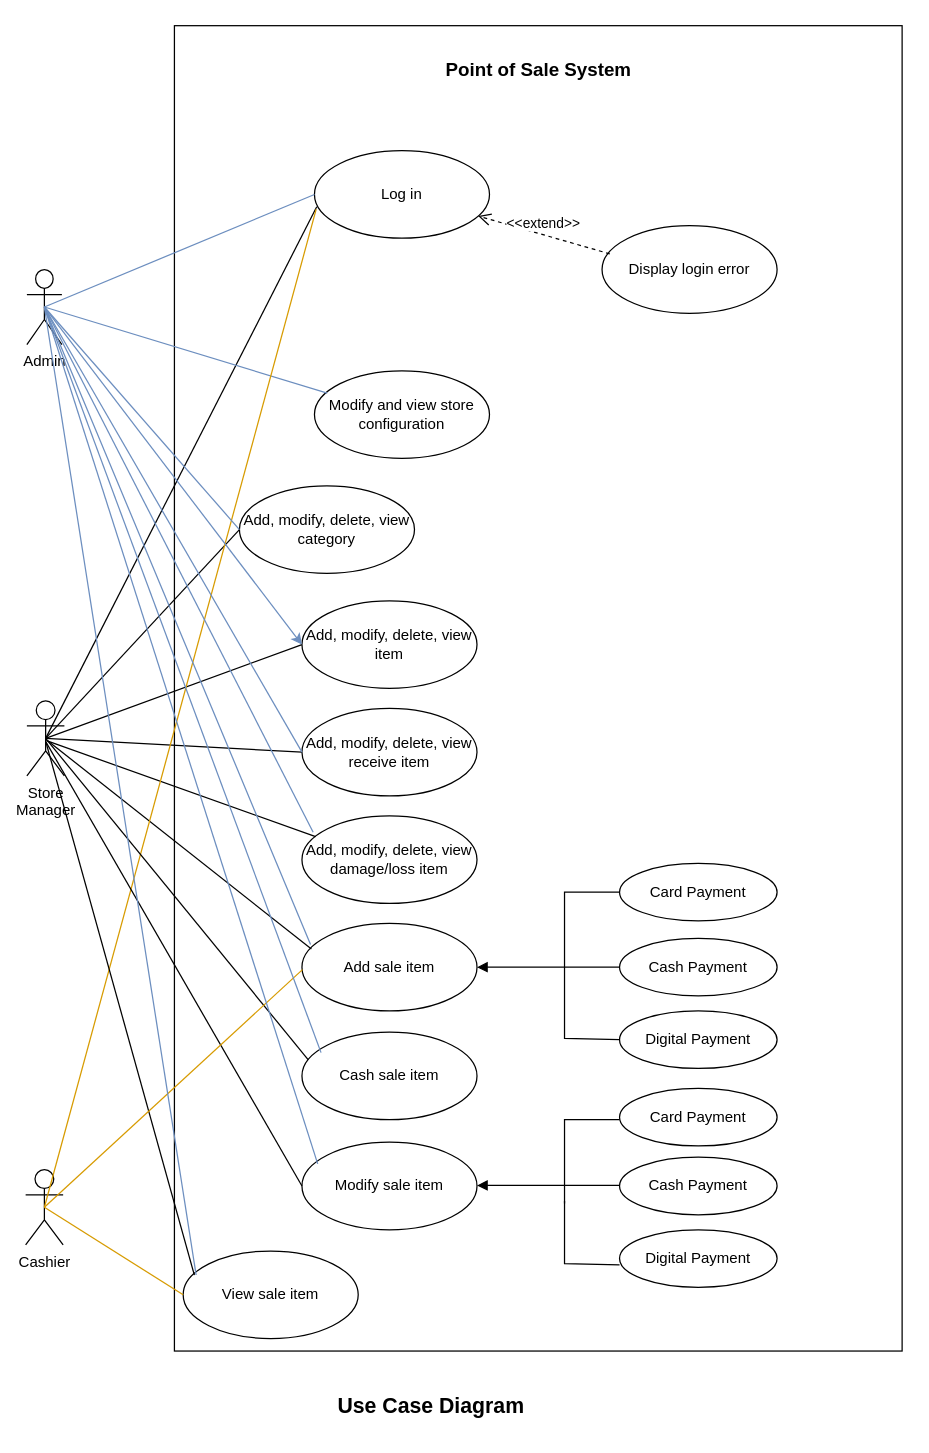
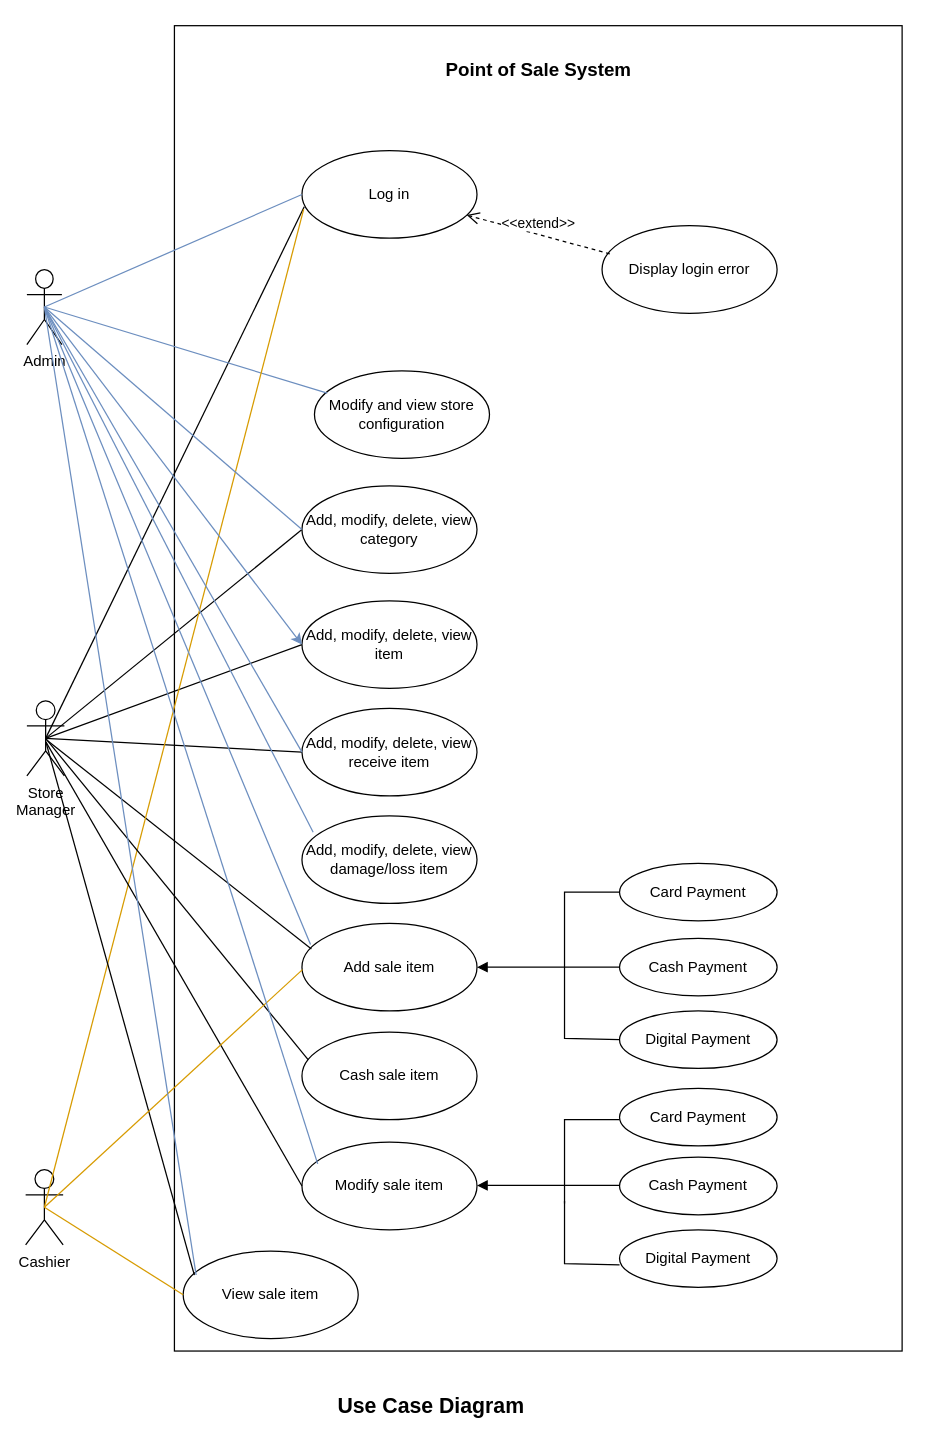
- <mxCell id="6" value="Log in" style="ellipse;whiteSpace=wrap;html=1;" parent="1" vertex="1"><mxGeometry x="251" y="120" width="140" height="70" as="geometry" /></mxCell>
+ <mxCell id="6" value="Log in" style="ellipse;whiteSpace=wrap;html=1;" parent="1" vertex="1"><mxGeometry x="241" y="120" width="140" height="70" as="geometry" /></mxCell>
- <mxCell id="13" value="Add, modify, delete, view category" style="ellipse;whiteSpace=wrap;html=1;" parent="1" vertex="1"><mxGeometry x="191" y="388" width="140" height="70" as="geometry" /></mxCell>
+ <mxCell id="13" value="Add, modify, delete, view category" style="ellipse;whiteSpace=wrap;html=1;" parent="1" vertex="1"><mxGeometry x="241" y="388" width="140" height="70" as="geometry" /></mxCell>
- <mxCell id="21" value="" style="endArrow=none;html=1;rounded=0;exitX=0.522;exitY=0.53;exitDx=0;exitDy=0;exitPerimeter=0;entryX=0.078;entryY=0.237;entryDx=0;entryDy=0;entryPerimeter=0;" parent="1" source="4" target="16" edge="1"><mxGeometry width="50" height="50" relative="1" as="geometry"><mxPoint x="70" y="336" as="sourcePoint" /><mxPoint x="208" y="690" as="targetPoint" /></mxGeometry></mxCell>
- <mxCell id="50" value="" style="endArrow=none;html=1;rounded=0;exitX=0.109;exitY=0.233;exitDx=0;exitDy=0;entryX=0.5;entryY=0.5;entryDx=0;entryDy=0;entryPerimeter=0;fillColor=#dae8fc;strokeColor=#6c8ebf;exitPerimeter=0;" parent="1" source="32" target="3" edge="1"><mxGeometry width="50" height="50" relative="1" as="geometry"><mxPoint x="258" y="765" as="sourcePoint" /><mxPoint x="45" y="255" as="targetPoint" /></mxGeometry></mxCell>
